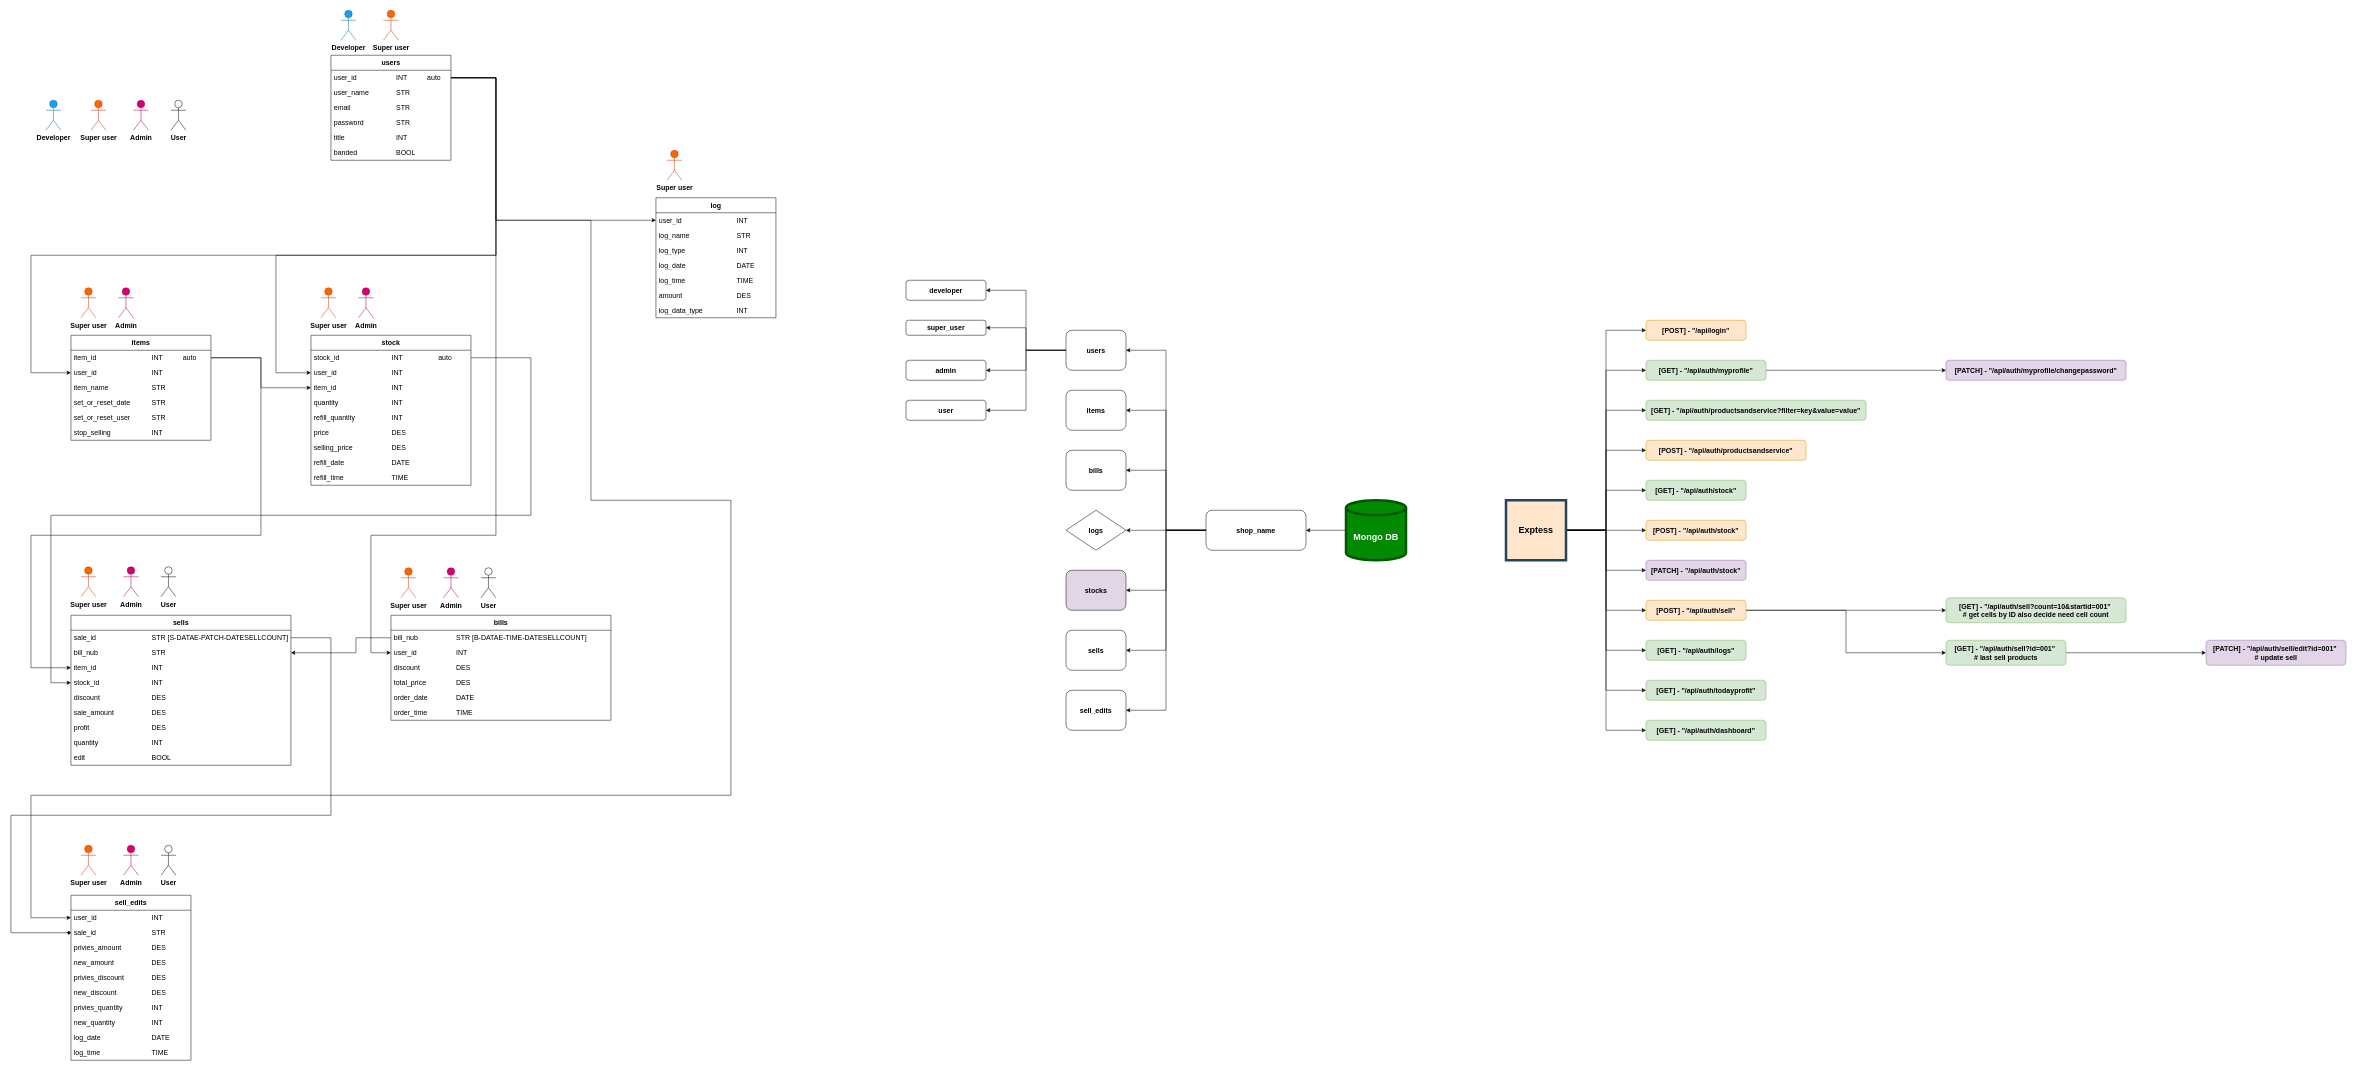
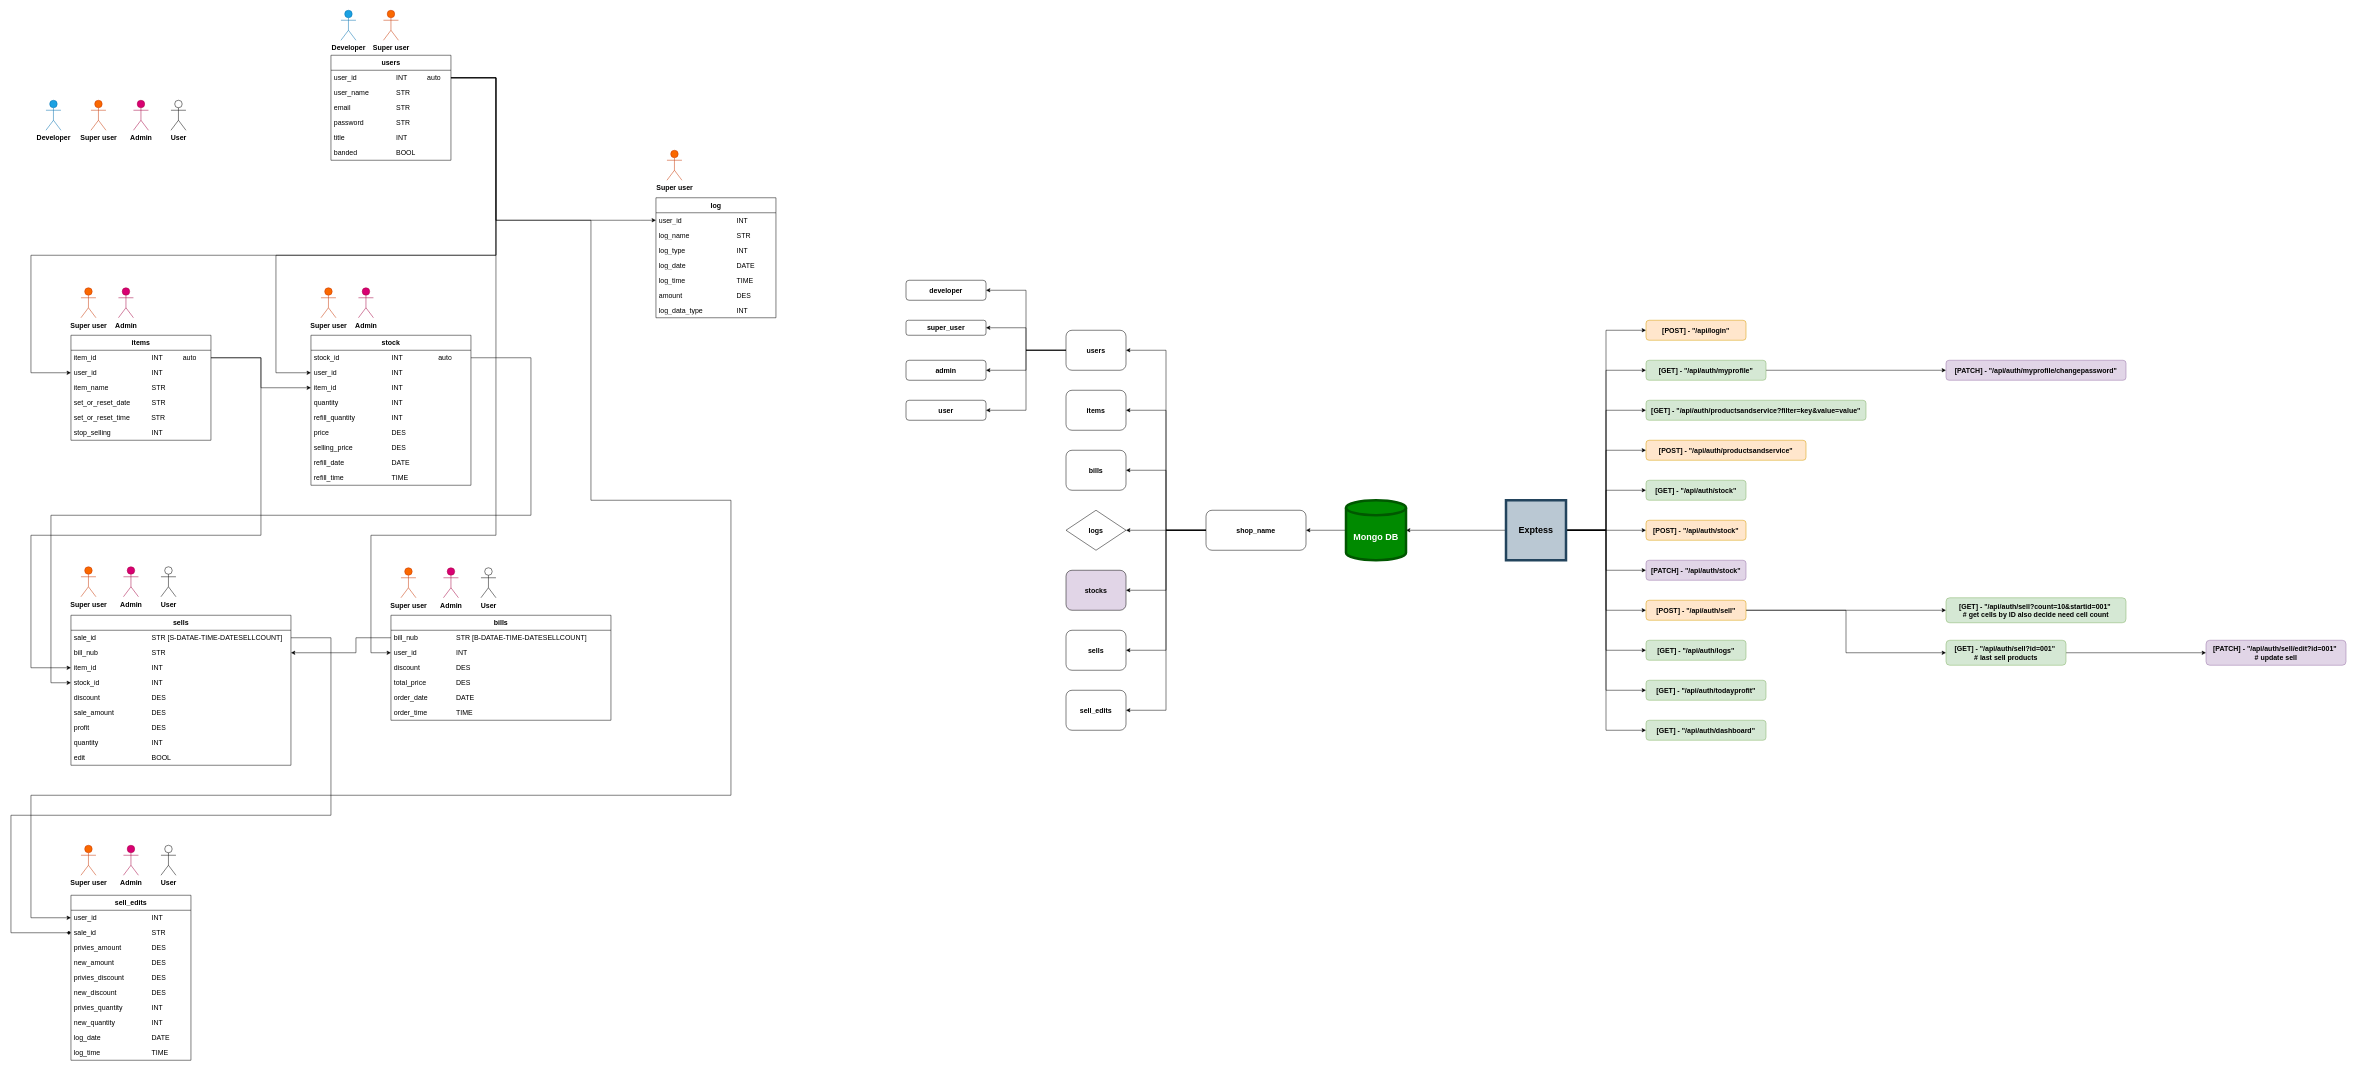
- <mxCell id="72" value="&lt;font style=&quot;font-size: 14px;&quot;&gt;set_or_reset_user&lt;span style=&quot;&quot;&gt;&lt;span style=&quot;white-space: pre;&quot;&gt;&amp;nbsp;&amp;nbsp;&amp;nbsp;&amp;nbsp;&lt;/span&gt;&lt;/span&gt;&lt;span style=&quot;&quot;&gt;&lt;span style=&quot;white-space: pre;&quot;&gt;&amp;nbsp;&amp;nbsp;&amp;nbsp;&amp;nbsp;&lt;/span&gt;&lt;span style=&quot;&quot;&gt;&lt;span style=&quot;white-space: pre;&quot;&gt;&amp;nbsp;&amp;nbsp;&amp;nbsp;&lt;/span&gt;&lt;/span&gt;&lt;/span&gt;STR&lt;/font&gt;" style="text;strokeColor=none;fillColor=none;align=left;verticalAlign=middle;spacingLeft=4;spacingRight=4;overflow=hidden;points=[[0,0.5],[1,0.5]];portConstraint=eastwest;rotatable=0;whiteSpace=wrap;html=1;" vertex="1" parent="67"><mxGeometry y="150" width="280" height="30" as="geometry" /></mxCell>
+ <mxCell id="72" value="&lt;font style=&quot;font-size: 14px;&quot;&gt;set_or_reset_time&lt;span style=&quot;&quot;&gt;&lt;span style=&quot;white-space: pre;&quot;&gt;&amp;nbsp;&amp;nbsp;&amp;nbsp;&amp;nbsp;&lt;/span&gt;&lt;/span&gt;&lt;span style=&quot;&quot;&gt;&lt;span style=&quot;white-space: pre;&quot;&gt;&amp;nbsp;&amp;nbsp;&amp;nbsp;&amp;nbsp;&lt;/span&gt;&lt;span style=&quot;&quot;&gt;&lt;span style=&quot;white-space: pre;&quot;&gt;&amp;nbsp;&amp;nbsp;&amp;nbsp;&lt;/span&gt;&lt;/span&gt;&lt;/span&gt;STR&lt;/font&gt;" style="text;strokeColor=none;fillColor=none;align=left;verticalAlign=middle;spacingLeft=4;spacingRight=4;overflow=hidden;points=[[0,0.5],[1,0.5]];portConstraint=eastwest;rotatable=0;whiteSpace=wrap;html=1;" vertex="1" parent="67"><mxGeometry y="150" width="280" height="30" as="geometry" /></mxCell>
+ <mxCell id="5" style="edgeStyle=orthogonalEdgeStyle;rounded=0;orthogonalLoop=1;jettySize=auto;html=1;" parent="1" source="14" target="20" edge="1"><mxGeometry relative="1" as="geometry" /></mxCell>
- <mxCell id="14" value="&lt;font style=&quot;font-size: 18px;&quot;&gt;&lt;b&gt;Exptess&lt;/b&gt;&lt;/font&gt;" style="whiteSpace=wrap;html=1;aspect=fixed;fillColor=#ffe6cc;strokeColor=#23445d;strokeWidth=5;" parent="1" vertex="1"><mxGeometry x="3011" y="1000" width="120" height="120" as="geometry" /></mxCell>
+ <mxCell id="14" value="&lt;font style=&quot;font-size: 18px;&quot;&gt;&lt;b&gt;Exptess&lt;/b&gt;&lt;/font&gt;" style="whiteSpace=wrap;html=1;aspect=fixed;fillColor=#bac8d3;strokeColor=#23445d;strokeWidth=5;" parent="1" vertex="1"><mxGeometry x="3011" y="1000" width="120" height="120" as="geometry" /></mxCell>
- <mxCell id="100" value="&lt;div style=&quot;&quot;&gt;&lt;font style=&quot;font-size: 14px;&quot;&gt;sale_id&lt;span style=&quot;background-color: initial;&quot;&gt;&lt;span style=&quot;white-space: pre;&quot;&gt;&amp;nbsp;&amp;nbsp;&amp;nbsp;&amp;nbsp;&lt;/span&gt;&lt;span style=&quot;&quot;&gt;&lt;span style=&quot;white-space: pre;&quot;&gt;&amp;nbsp;&amp;nbsp;&amp;nbsp;&amp;nbsp;&lt;/span&gt;&lt;span style=&quot;&quot;&gt;&lt;span style=&quot;white-space: pre;&quot;&gt;&amp;nbsp;&amp;nbsp;&amp;nbsp;&amp;nbsp;&lt;/span&gt;&lt;span style=&quot;white-space: pre;&quot;&gt;&amp;nbsp;&amp;nbsp;&amp;nbsp;&amp;nbsp;&#09;&lt;/span&gt;&lt;span style=&quot;white-space: pre;&quot;&gt;&#09;&lt;/span&gt;STR&lt;span style=&quot;white-space: pre;&quot;&gt;&amp;nbsp;[S-DATAE-PATCH-DATESELLCOUNT]&lt;/span&gt;&lt;/span&gt;&lt;/span&gt;&lt;/span&gt;&lt;/font&gt;&lt;/div&gt;" style="text;strokeColor=none;fillColor=none;align=left;verticalAlign=middle;spacingLeft=4;spacingRight=4;overflow=hidden;points=[[0,0.5],[1,0.5]];portConstraint=eastwest;rotatable=0;whiteSpace=wrap;html=1;" vertex="1" parent="99"><mxGeometry y="30" width="440" height="30" as="geometry" /></mxCell>
+ <mxCell id="100" value="&lt;div style=&quot;&quot;&gt;&lt;font style=&quot;font-size: 14px;&quot;&gt;sale_id&lt;span style=&quot;background-color: initial;&quot;&gt;&lt;span style=&quot;white-space: pre;&quot;&gt;&amp;nbsp;&amp;nbsp;&amp;nbsp;&amp;nbsp;&lt;/span&gt;&lt;span style=&quot;&quot;&gt;&lt;span style=&quot;white-space: pre;&quot;&gt;&amp;nbsp;&amp;nbsp;&amp;nbsp;&amp;nbsp;&lt;/span&gt;&lt;span style=&quot;&quot;&gt;&lt;span style=&quot;white-space: pre;&quot;&gt;&amp;nbsp;&amp;nbsp;&amp;nbsp;&amp;nbsp;&lt;/span&gt;&lt;span style=&quot;white-space: pre;&quot;&gt;&amp;nbsp;&amp;nbsp;&amp;nbsp;&amp;nbsp;&#09;&lt;/span&gt;&lt;span style=&quot;white-space: pre;&quot;&gt;&#09;&lt;/span&gt;STR&lt;span style=&quot;white-space: pre;&quot;&gt;&amp;nbsp;[S-DATAE-TIME-DATESELLCOUNT]&lt;/span&gt;&lt;/span&gt;&lt;/span&gt;&lt;/span&gt;&lt;/font&gt;&lt;/div&gt;" style="text;strokeColor=none;fillColor=none;align=left;verticalAlign=middle;spacingLeft=4;spacingRight=4;overflow=hidden;points=[[0,0.5],[1,0.5]];portConstraint=eastwest;rotatable=0;whiteSpace=wrap;html=1;" vertex="1" parent="99"><mxGeometry y="30" width="440" height="30" as="geometry" /></mxCell>
